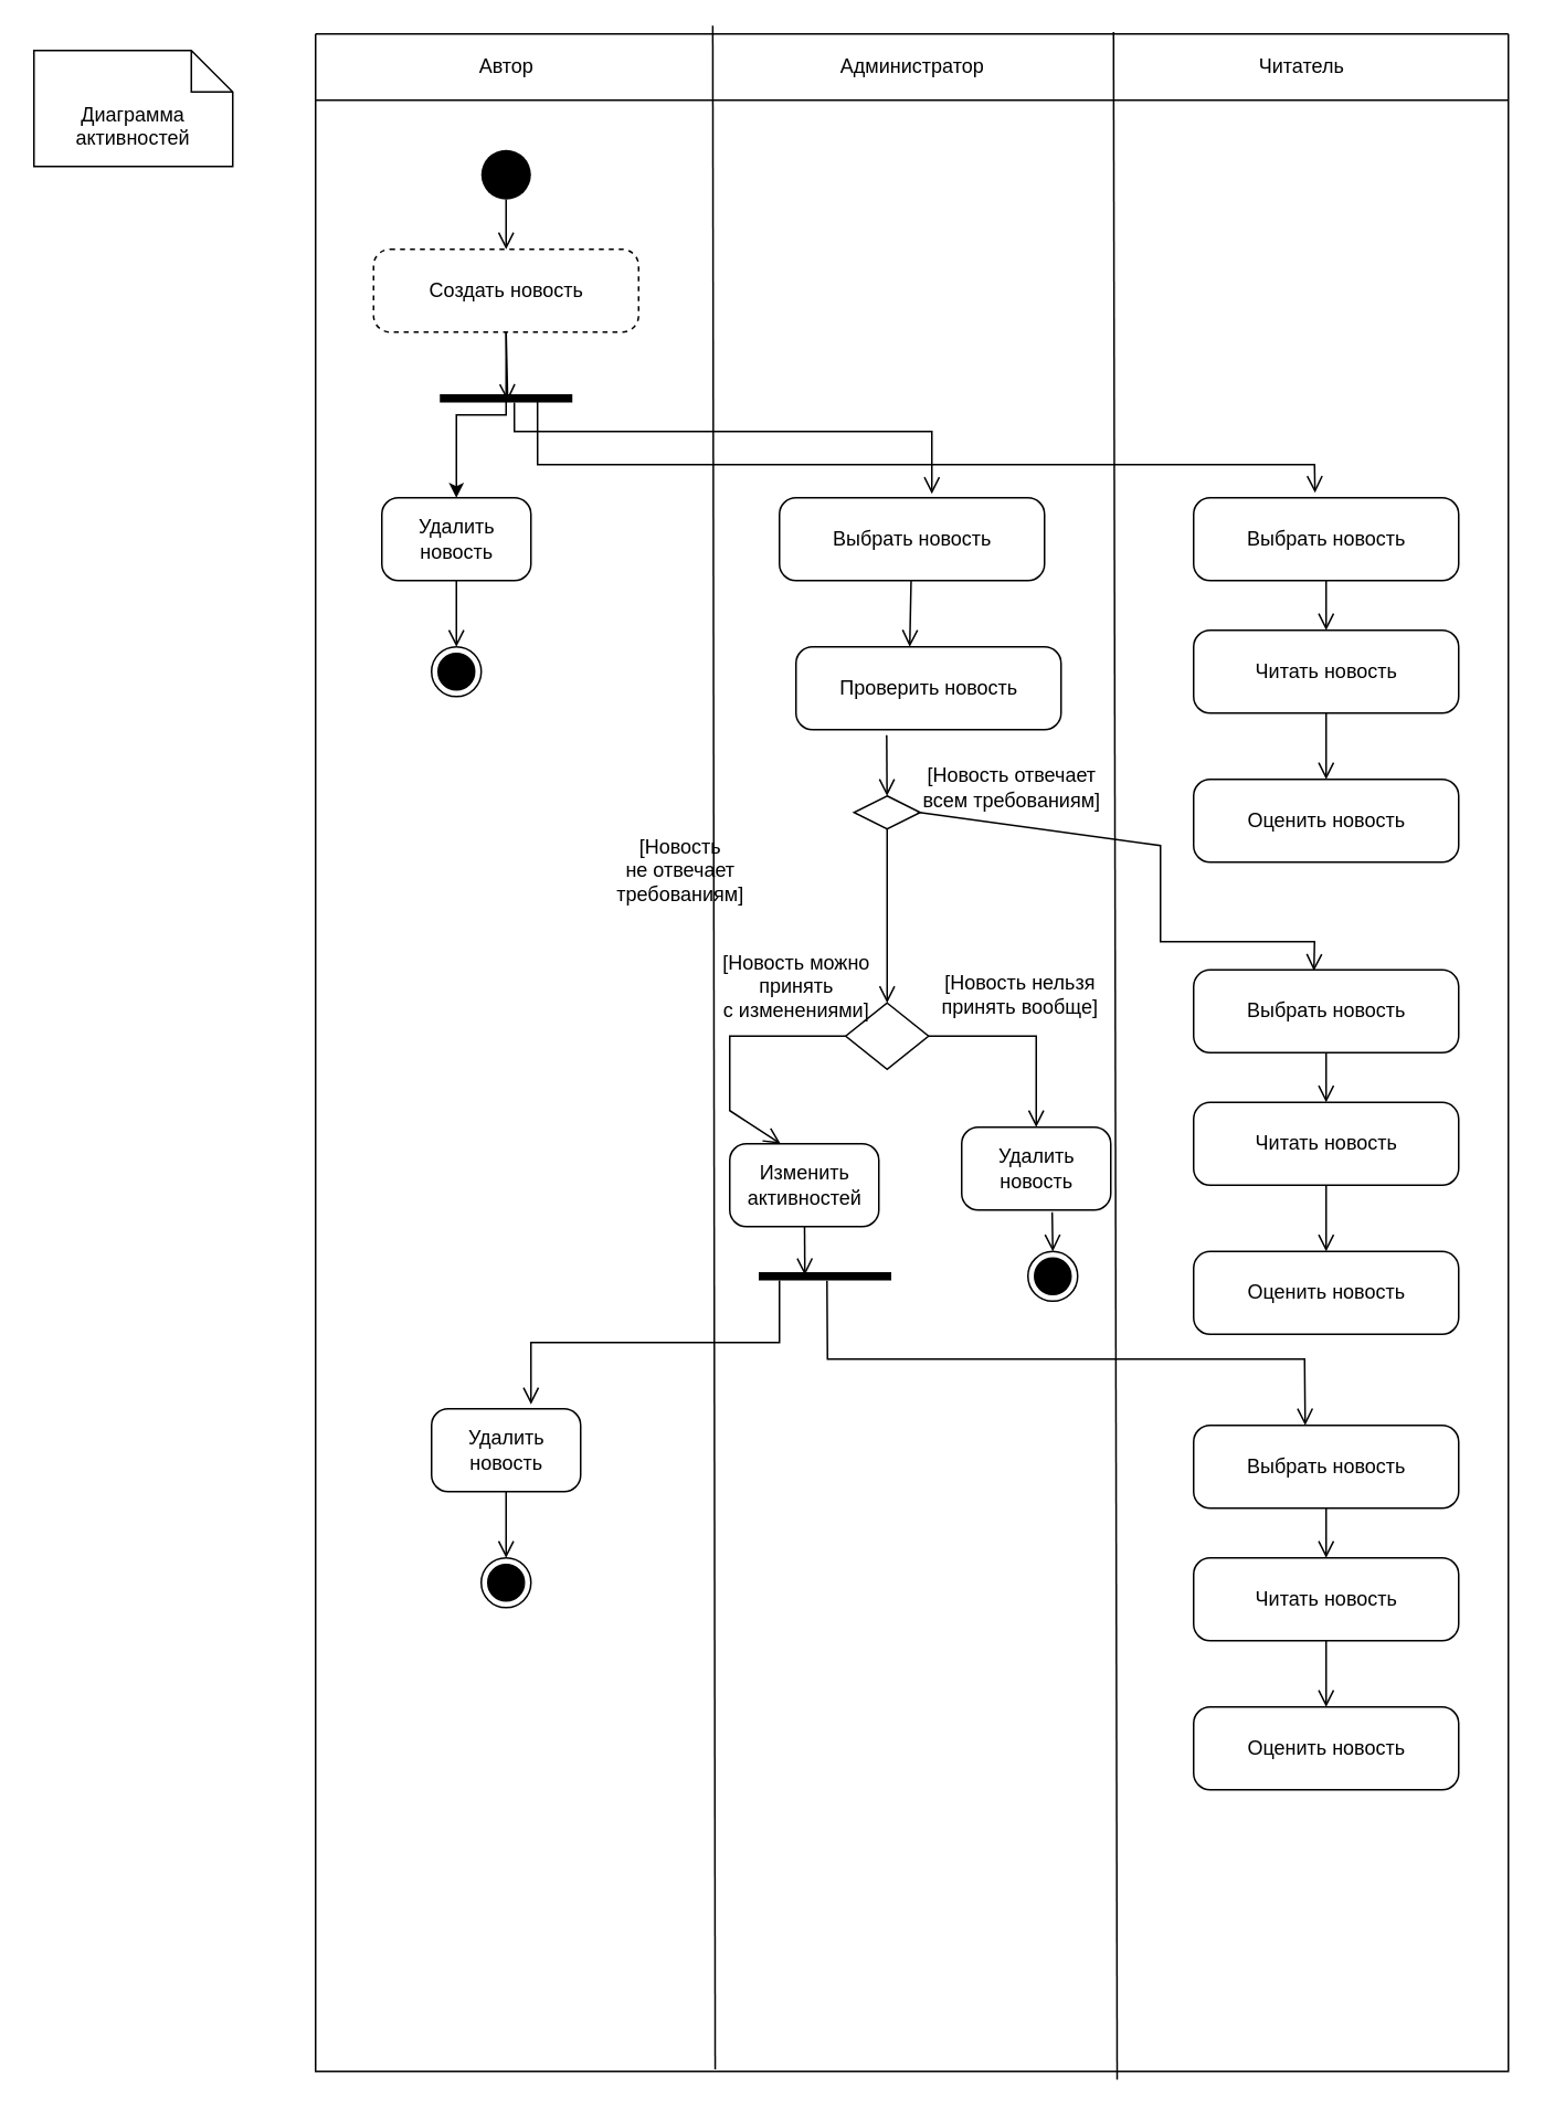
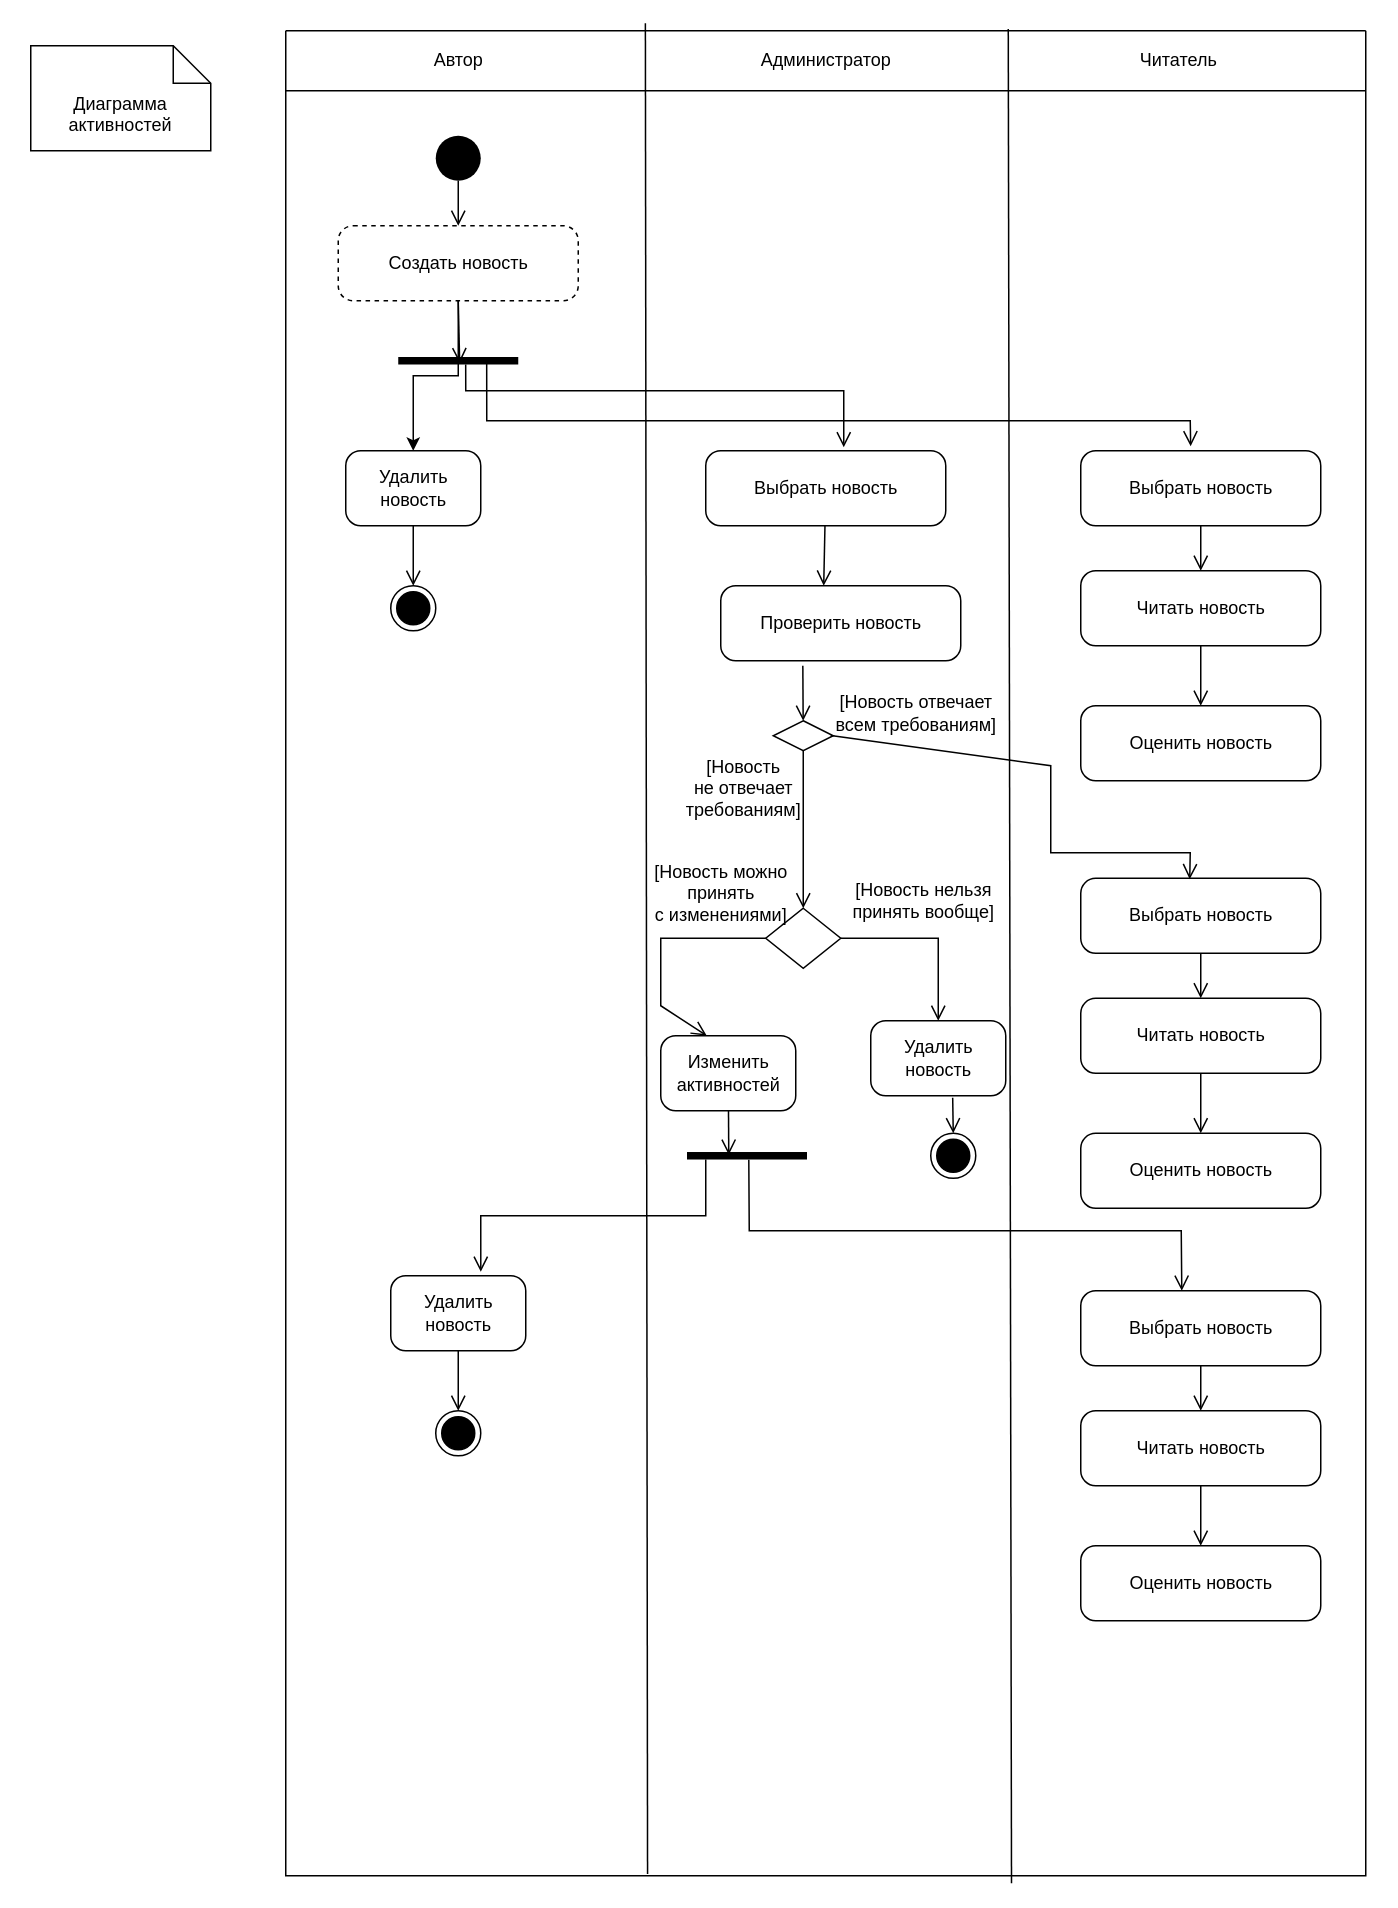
- <mxCell id="57" value="[Новость&lt;br&gt;не отвечает&lt;br&gt;требованиям]" style="text;html=1;align=center;verticalAlign=middle;resizable=0;points=[];autosize=1;strokeColor=none;fillColor=none;" vertex="1" parent="3"><mxGeometry x="175" y="480" width="90" height="50" as="geometry" /></mxCell>
+ <mxCell id="57" value="[Новость&lt;br&gt;не отвечает&lt;br&gt;требованиям]" style="text;html=1;align=center;verticalAlign=middle;resizable=0;points=[];autosize=1;strokeColor=none;fillColor=none;" vertex="1" parent="3"><mxGeometry x="260" y="480" width="90" height="50" as="geometry" /></mxCell>
